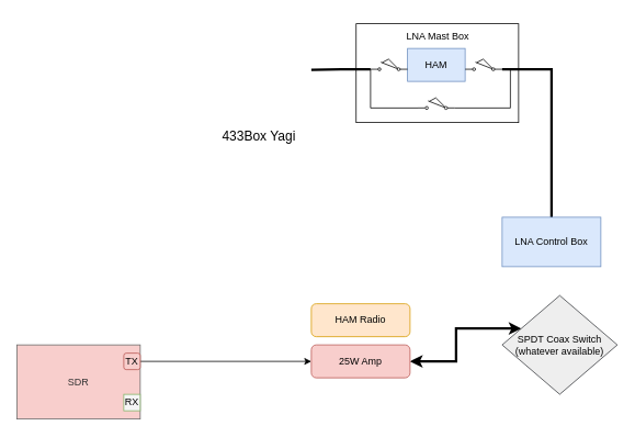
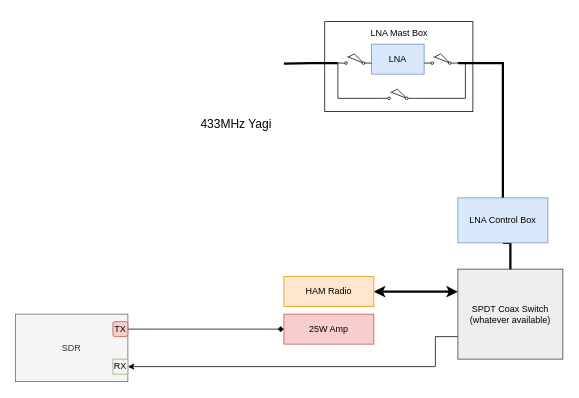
- <mxCell id="4" value="HAM" style="rounded=0;whiteSpace=wrap;html=1;fillColor=#dae8fc;strokeColor=#6c8ebf;" vertex="1" parent="1"><mxGeometry x="495" y="58" width="70" height="40" as="geometry" /></mxCell>
+ <mxCell id="4" value="LNA" style="rounded=0;whiteSpace=wrap;html=1;fillColor=#dae8fc;strokeColor=#6c8ebf;" vertex="1" parent="1"><mxGeometry x="495" y="58" width="70" height="40" as="geometry" /></mxCell>
- <mxCell id="3" value="&lt;font style=&quot;font-size: 16px&quot;&gt;433Box Yagi&lt;/font&gt;" style="shape=image;html=1;verticalAlign=top;verticalLabelPosition=bottom;labelBackgroundColor=#ffffff;imageAspect=0;aspect=fixed;image=https://cdn3.iconfinder.com/data/icons/communication-417/32/Communication_radio_station_signal_antena_tower-128.png" vertex="1" parent="1"><mxGeometry x="250" y="20" width="128" height="128" as="geometry" /></mxCell>
+ <mxCell id="3" value="&lt;font style=&quot;font-size: 16px&quot;&gt;433MHz Yagi&lt;/font&gt;" style="shape=image;html=1;verticalAlign=top;verticalLabelPosition=bottom;labelBackgroundColor=#ffffff;imageAspect=0;aspect=fixed;image=https://cdn3.iconfinder.com/data/icons/communication-417/32/Communication_radio_station_signal_antena_tower-128.png" vertex="1" parent="1"><mxGeometry x="250" y="20" width="128" height="128" as="geometry" /></mxCell>
+ <mxCell id="17" style="edgeStyle=orthogonalEdgeStyle;rounded=0;orthogonalLoop=1;jettySize=auto;html=1;exitX=0.5;exitY=1;exitDx=0;exitDy=0;entryX=0.5;entryY=0;entryDx=0;entryDy=0;endArrow=none;endFill=0;strokeWidth=3;" edge="1" parent="1" source="18" target="15"><mxGeometry relative="1" as="geometry" /></mxCell>
- <mxCell id="12" value="HAM Radio" style="whiteSpace=wrap;html=1;fillColor=#ffe6cc;strokeColor=#d79b00;rounded=1;" vertex="1" parent="1"><mxGeometry x="378" y="368" width="120" height="40" as="geometry" /></mxCell>
+ <mxCell id="12" value="HAM Radio" style="rounded=0;whiteSpace=wrap;html=1;fillColor=#ffe6cc;strokeColor=#d79b00;" vertex="1" parent="1"><mxGeometry x="378" y="368" width="120" height="40" as="geometry" /></mxCell>
- <mxCell id="13" style="edgeStyle=orthogonalEdgeStyle;rounded=0;orthogonalLoop=1;jettySize=auto;html=1;endArrow=classic;endFill=1;startArrow=classic;startFill=1;strokeWidth=3;exitX=0;exitY=0.25;exitDx=0;exitDy=0;" edge="1" parent="1" source="15" target="16"><mxGeometry relative="1" as="geometry"><mxPoint x="560" y="388" as="sourcePoint" /></mxGeometry></mxCell>
+ <mxCell id="13" style="edgeStyle=orthogonalEdgeStyle;rounded=0;orthogonalLoop=1;jettySize=auto;html=1;entryX=1;entryY=0.5;entryDx=0;entryDy=0;endArrow=classic;endFill=1;startArrow=classic;startFill=1;strokeWidth=3;exitX=0;exitY=0.25;exitDx=0;exitDy=0;" edge="1" parent="1" source="15" target="12"><mxGeometry relative="1" as="geometry"><mxPoint x="560" y="388" as="sourcePoint" /></mxGeometry></mxCell>
- <mxCell id="15" value="SPDT Coax Switch&lt;br&gt;(whatever available)" style="rhombus;whiteSpace=wrap;html=1;fillColor=#eeeeee;strokeColor=#36393d;" vertex="1" parent="1"><mxGeometry x="610" y="358" width="140" height="120" as="geometry" /></mxCell>
+ <mxCell id="15" value="SPDT Coax Switch&lt;br&gt;(whatever available)" style="rounded=0;whiteSpace=wrap;html=1;fillColor=#eeeeee;strokeColor=#36393d;" vertex="1" parent="1"><mxGeometry x="610" y="358" width="140" height="120" as="geometry" /></mxCell>
- <mxCell id="19" style="edgeStyle=orthogonalEdgeStyle;rounded=0;orthogonalLoop=1;jettySize=auto;html=1;exitX=1;exitY=0.5;exitDx=0;exitDy=0;entryX=0;entryY=0.5;entryDx=0;entryDy=0;startArrow=none;startFill=0;endArrow=classic;endFill=1;" edge="1" parent="1" source="22" target="16"><mxGeometry relative="1" as="geometry"><Array as="points" /><mxPoint x="279" y="453" as="targetPoint" /></mxGeometry></mxCell>
+ <mxCell id="19" style="edgeStyle=orthogonalEdgeStyle;rounded=0;orthogonalLoop=1;jettySize=auto;html=1;exitX=1;exitY=0.5;exitDx=0;exitDy=0;entryX=0;entryY=0.5;entryDx=0;entryDy=0;startArrow=none;startFill=0;endArrow=diamond;endFill=1;" edge="1" parent="1" source="22" target="16"><mxGeometry relative="1" as="geometry"><Array as="points" /><mxPoint x="279" y="453" as="targetPoint" /></mxGeometry></mxCell>
- <mxCell id="16" value="25W Amp" style="whiteSpace=wrap;html=1;fillColor=#f8cecc;strokeColor=#b85450;rounded=1;" vertex="1" parent="1"><mxGeometry x="378" y="418" width="120" height="40" as="geometry" /></mxCell>
+ <mxCell id="16" value="25W Amp" style="rounded=0;whiteSpace=wrap;html=1;fillColor=#f8cecc;strokeColor=#b85450;" vertex="1" parent="1"><mxGeometry x="378" y="418" width="120" height="40" as="geometry" /></mxCell>
- <mxCell id="21" value="SDR" style="rounded=0;whiteSpace=wrap;html=1;fillColor=#f8cecc;strokeColor=#666666;fontColor=#333333;" vertex="1" parent="20"><mxGeometry width="150" height="90" as="geometry" /></mxCell>
+ <mxCell id="21" value="SDR" style="rounded=0;whiteSpace=wrap;html=1;fillColor=#f5f5f5;strokeColor=#666666;fontColor=#333333;" vertex="1" parent="20"><mxGeometry width="150" height="90" as="geometry" /></mxCell>
+ <mxCell id="14" style="edgeStyle=orthogonalEdgeStyle;rounded=0;orthogonalLoop=1;jettySize=auto;html=1;exitX=0;exitY=0.75;exitDx=0;exitDy=0;entryX=1;entryY=0.5;entryDx=0;entryDy=0;endArrow=classic;endFill=1;startArrow=none;startFill=0;" edge="1" parent="1" source="15" target="23"><mxGeometry relative="1" as="geometry"><mxPoint x="349" y="518" as="targetPoint" /><Array as="points"><mxPoint x="580" y="448" /><mxPoint x="580" y="488" /></Array></mxGeometry></mxCell>
